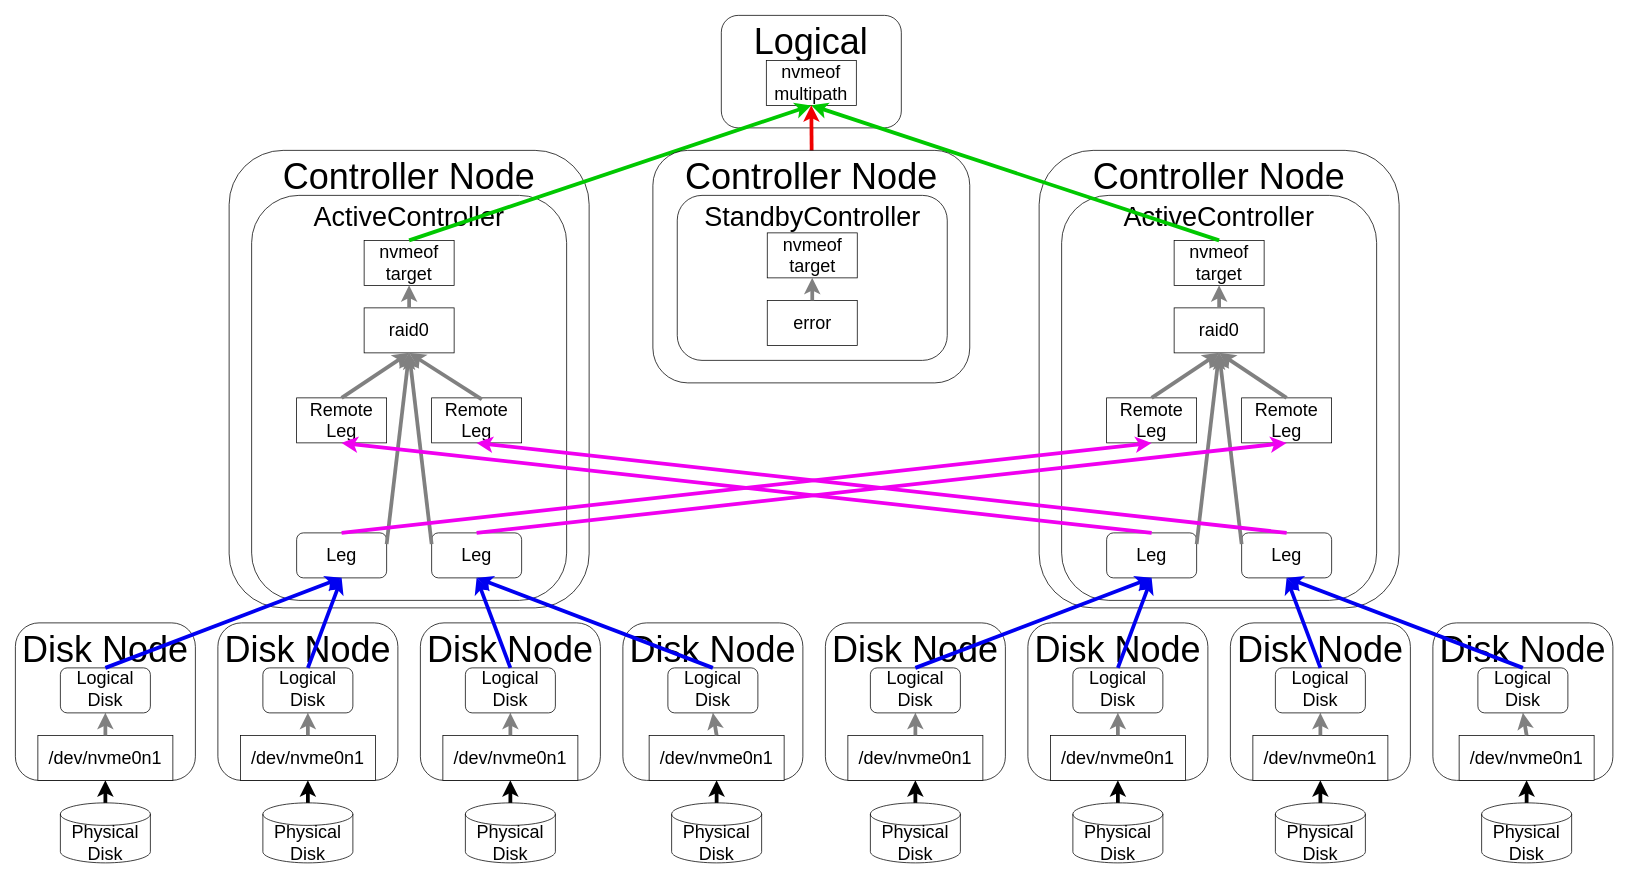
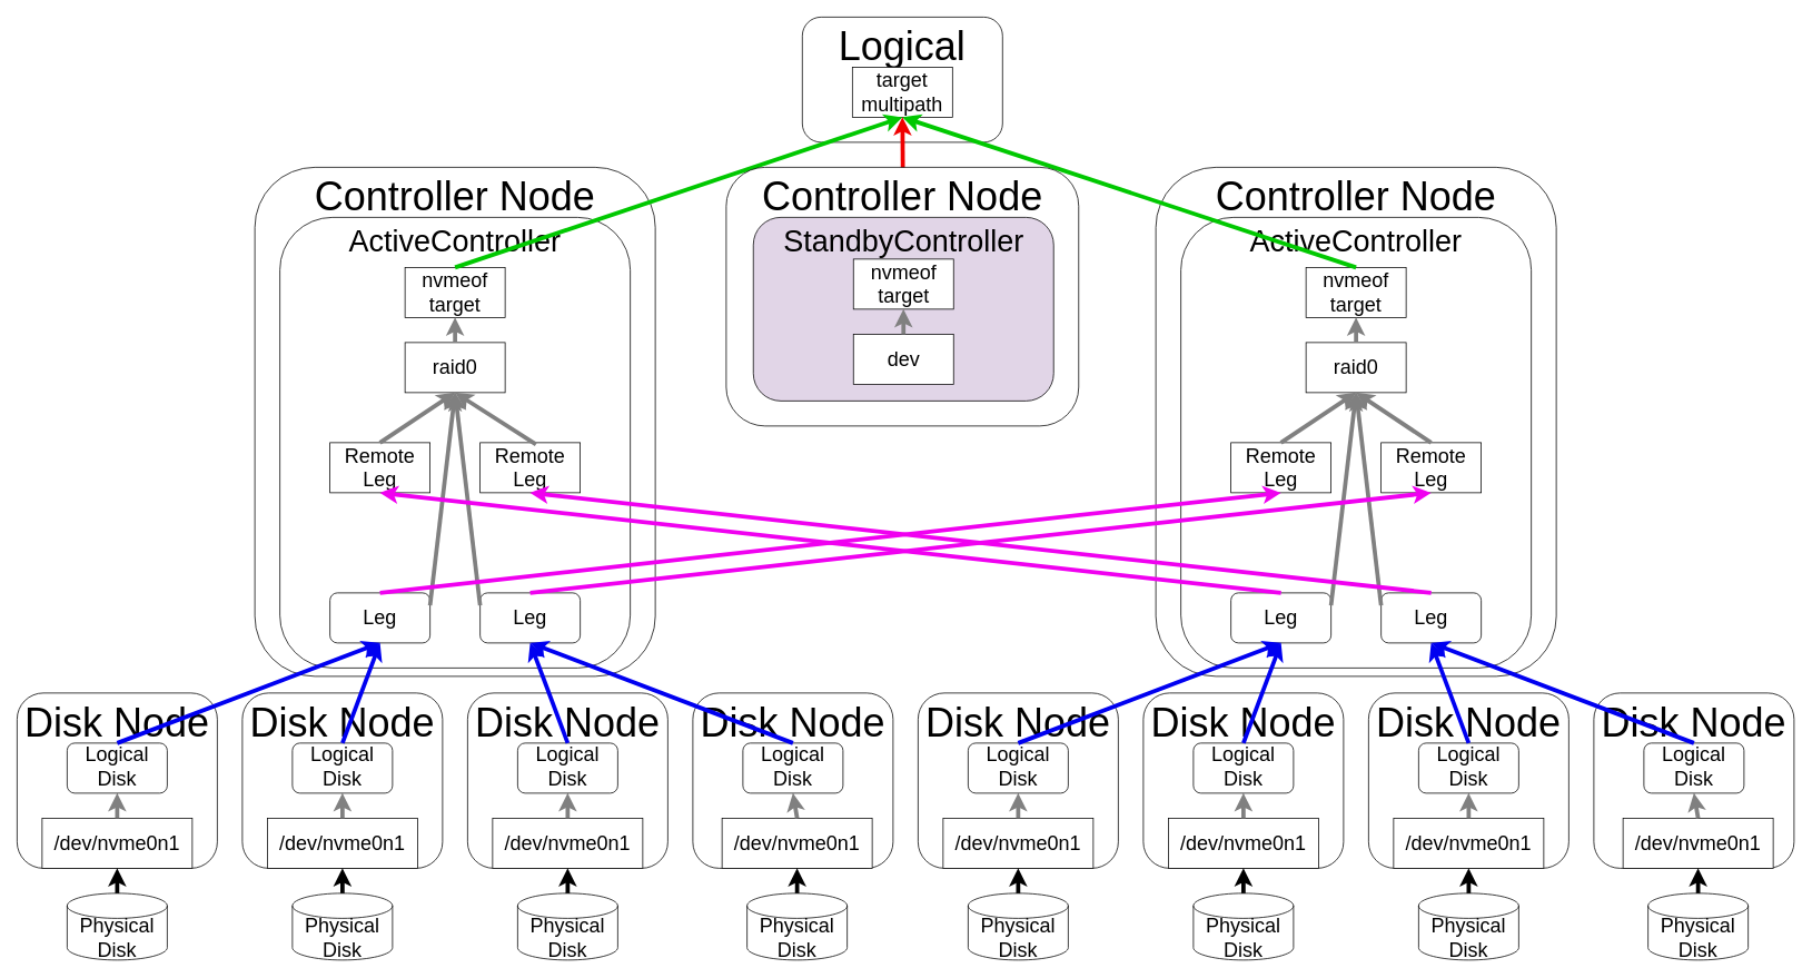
- <mxCell id="32" value="&lt;font style=&quot;font-size: 24px;&quot;&gt;nvmeof&lt;br&gt;multipath&lt;br&gt;&lt;/font&gt;" style="rounded=0;whiteSpace=wrap;html=1;" parent="30" vertex="1"><mxGeometry x="60" y="60" width="120" height="60" as="geometry" /></mxCell>
+ <mxCell id="32" value="&lt;font style=&quot;font-size: 24px;&quot;&gt;target&lt;br&gt;multipath&lt;br&gt;&lt;/font&gt;" style="rounded=0;whiteSpace=wrap;html=1;" parent="30" vertex="1"><mxGeometry x="60" y="60" width="120" height="60" as="geometry" /></mxCell>
- <mxCell id="106" value="&lt;font style=&quot;font-size: 36px;&quot;&gt;StandbyController&lt;/font&gt;" style="rounded=1;whiteSpace=wrap;html=1;verticalAlign=top;" parent="104" vertex="1"><mxGeometry x="32.5" y="60" width="360" height="220" as="geometry" /></mxCell>
+ <mxCell id="106" value="&lt;font style=&quot;font-size: 36px;&quot;&gt;StandbyController&lt;/font&gt;" style="rounded=1;whiteSpace=wrap;html=1;verticalAlign=top;fillColor=#e1d5e7;" parent="104" vertex="1"><mxGeometry x="32.5" y="60" width="360" height="220" as="geometry" /></mxCell>
- <mxCell id="108" value="&lt;font style=&quot;font-size: 24px;&quot;&gt;error&lt;br&gt;&lt;/font&gt;" style="rounded=0;whiteSpace=wrap;html=1;" parent="104" vertex="1"><mxGeometry x="152.5" y="200" width="120" height="60" as="geometry" /></mxCell>
+ <mxCell id="108" value="&lt;font style=&quot;font-size: 24px;&quot;&gt;dev&lt;br&gt;&lt;/font&gt;" style="rounded=0;whiteSpace=wrap;html=1;" parent="104" vertex="1"><mxGeometry x="152.5" y="200" width="120" height="60" as="geometry" /></mxCell>
